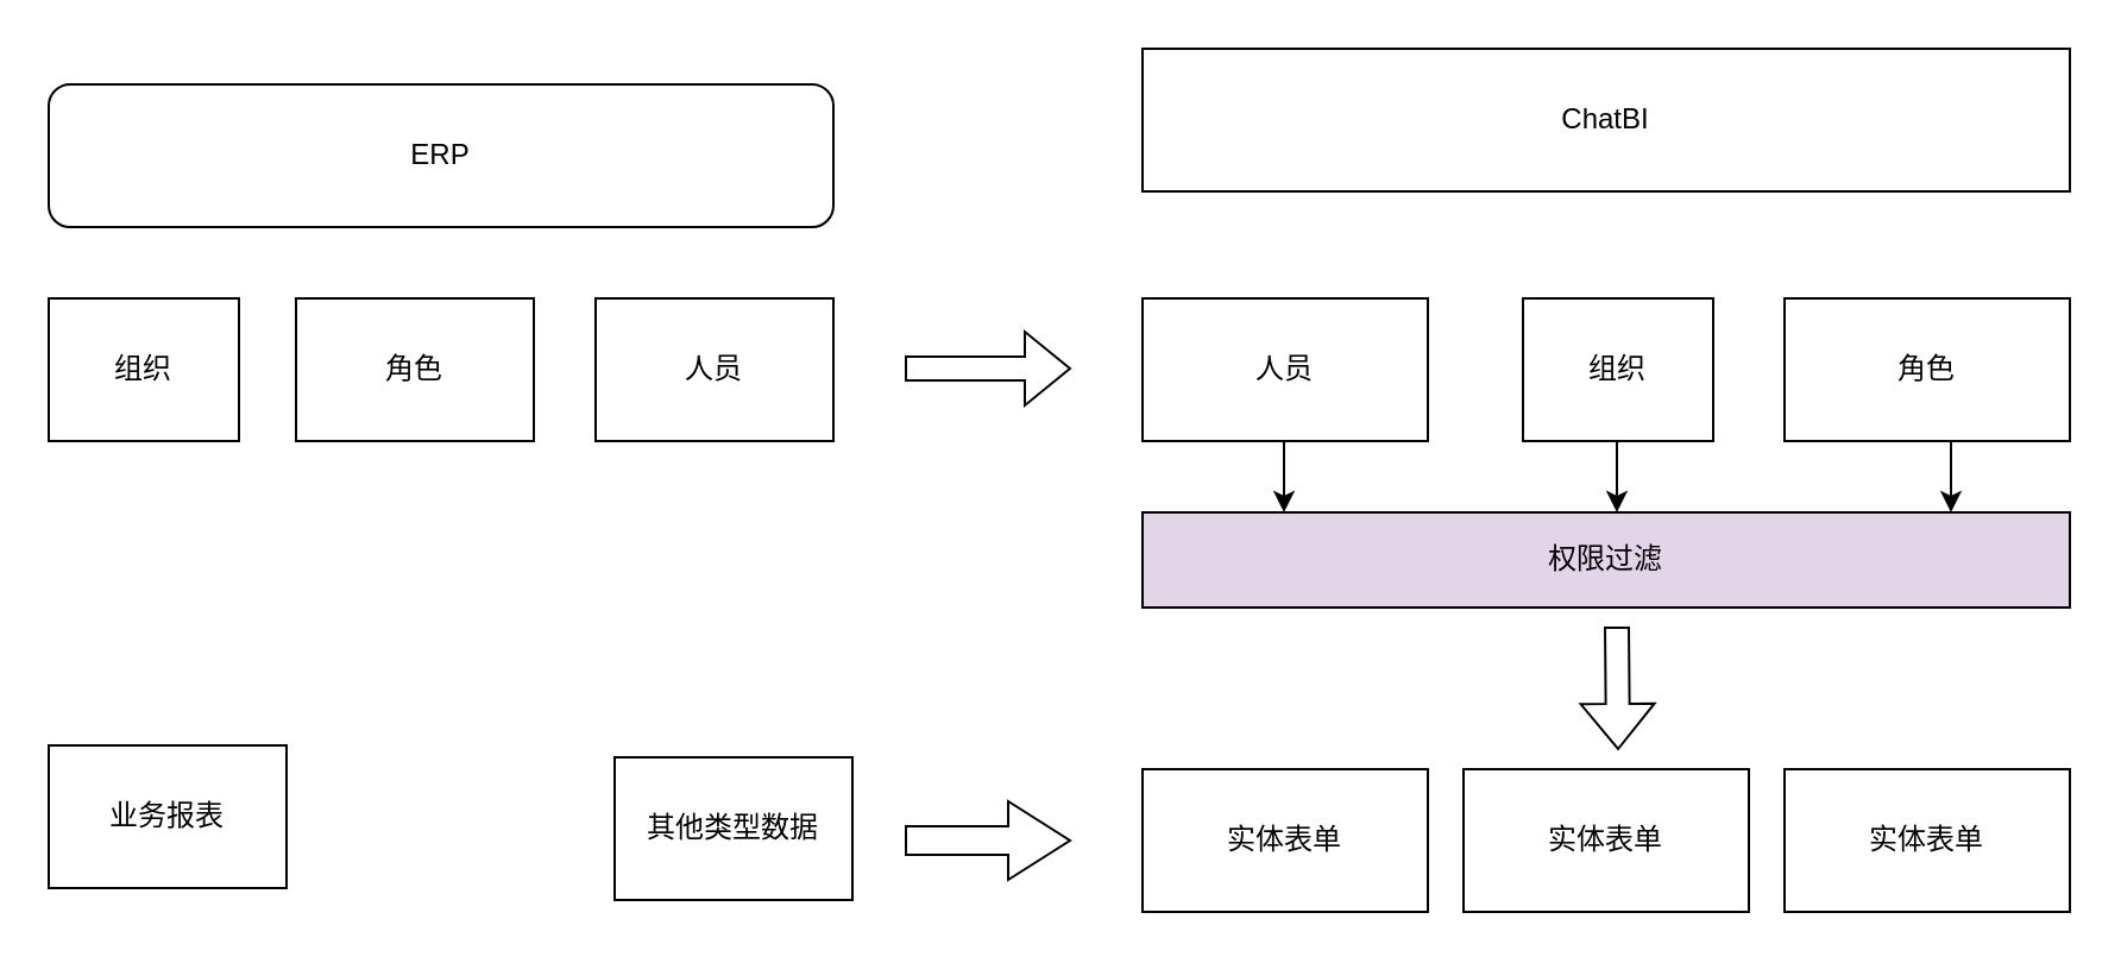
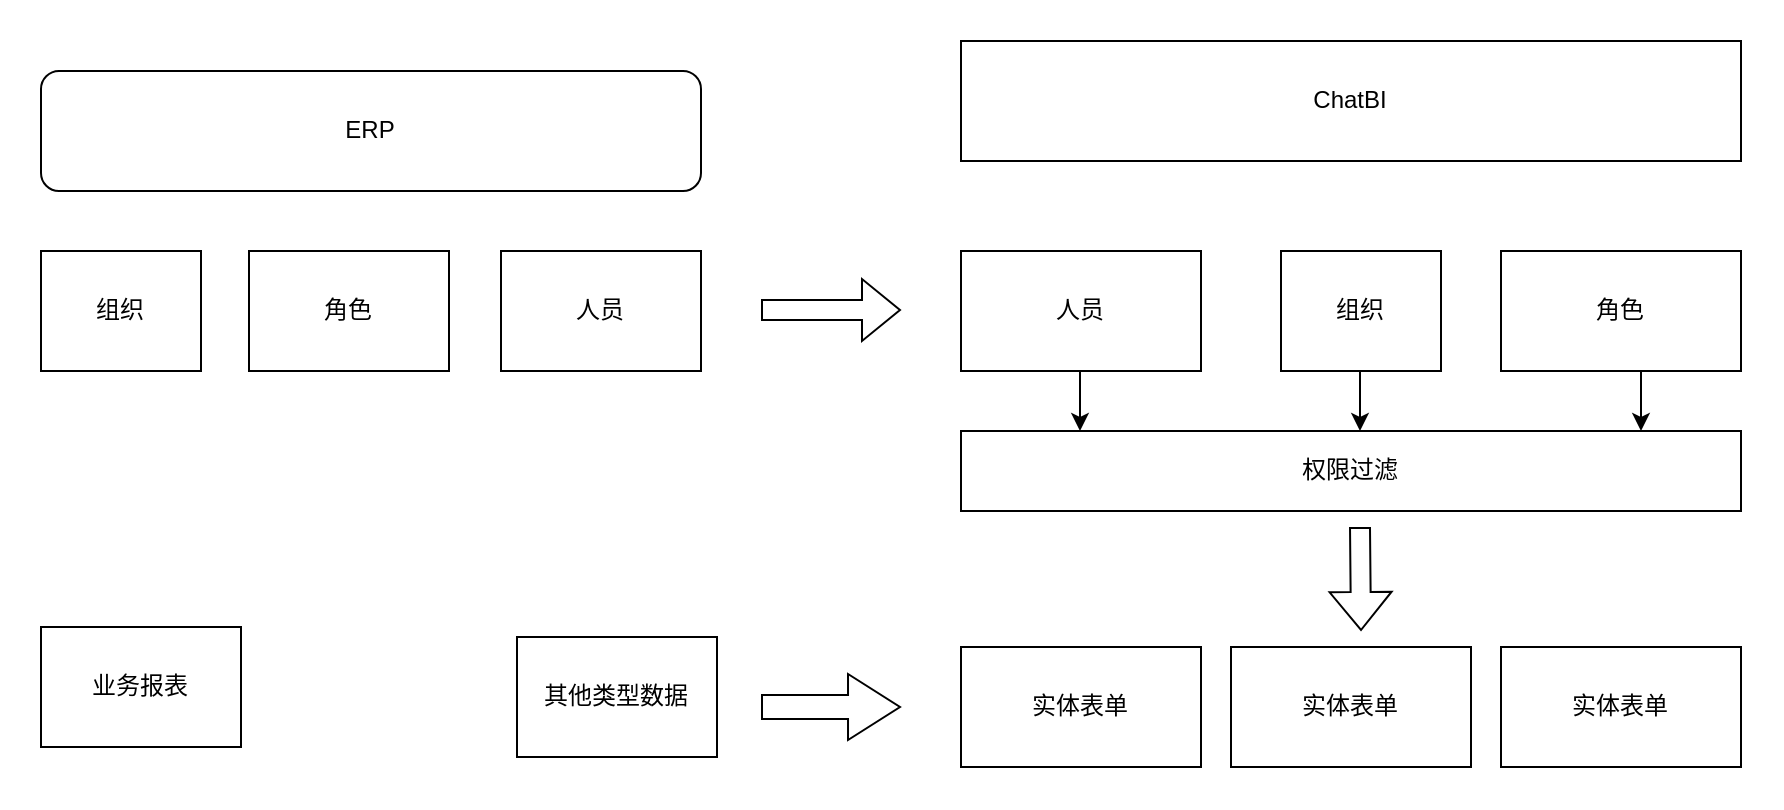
- <mxCell id="10" value="权限过滤" style="rounded=0;whiteSpace=wrap;html=1;fillColor=#e1d5e7;" vertex="1" parent="1"><mxGeometry x="480" y="215" width="390" height="40" as="geometry" /></mxCell>
+ <mxCell id="10" value="权限过滤" style="rounded=0;whiteSpace=wrap;html=1;" vertex="1" parent="1"><mxGeometry x="480" y="215" width="390" height="40" as="geometry" /></mxCell>
